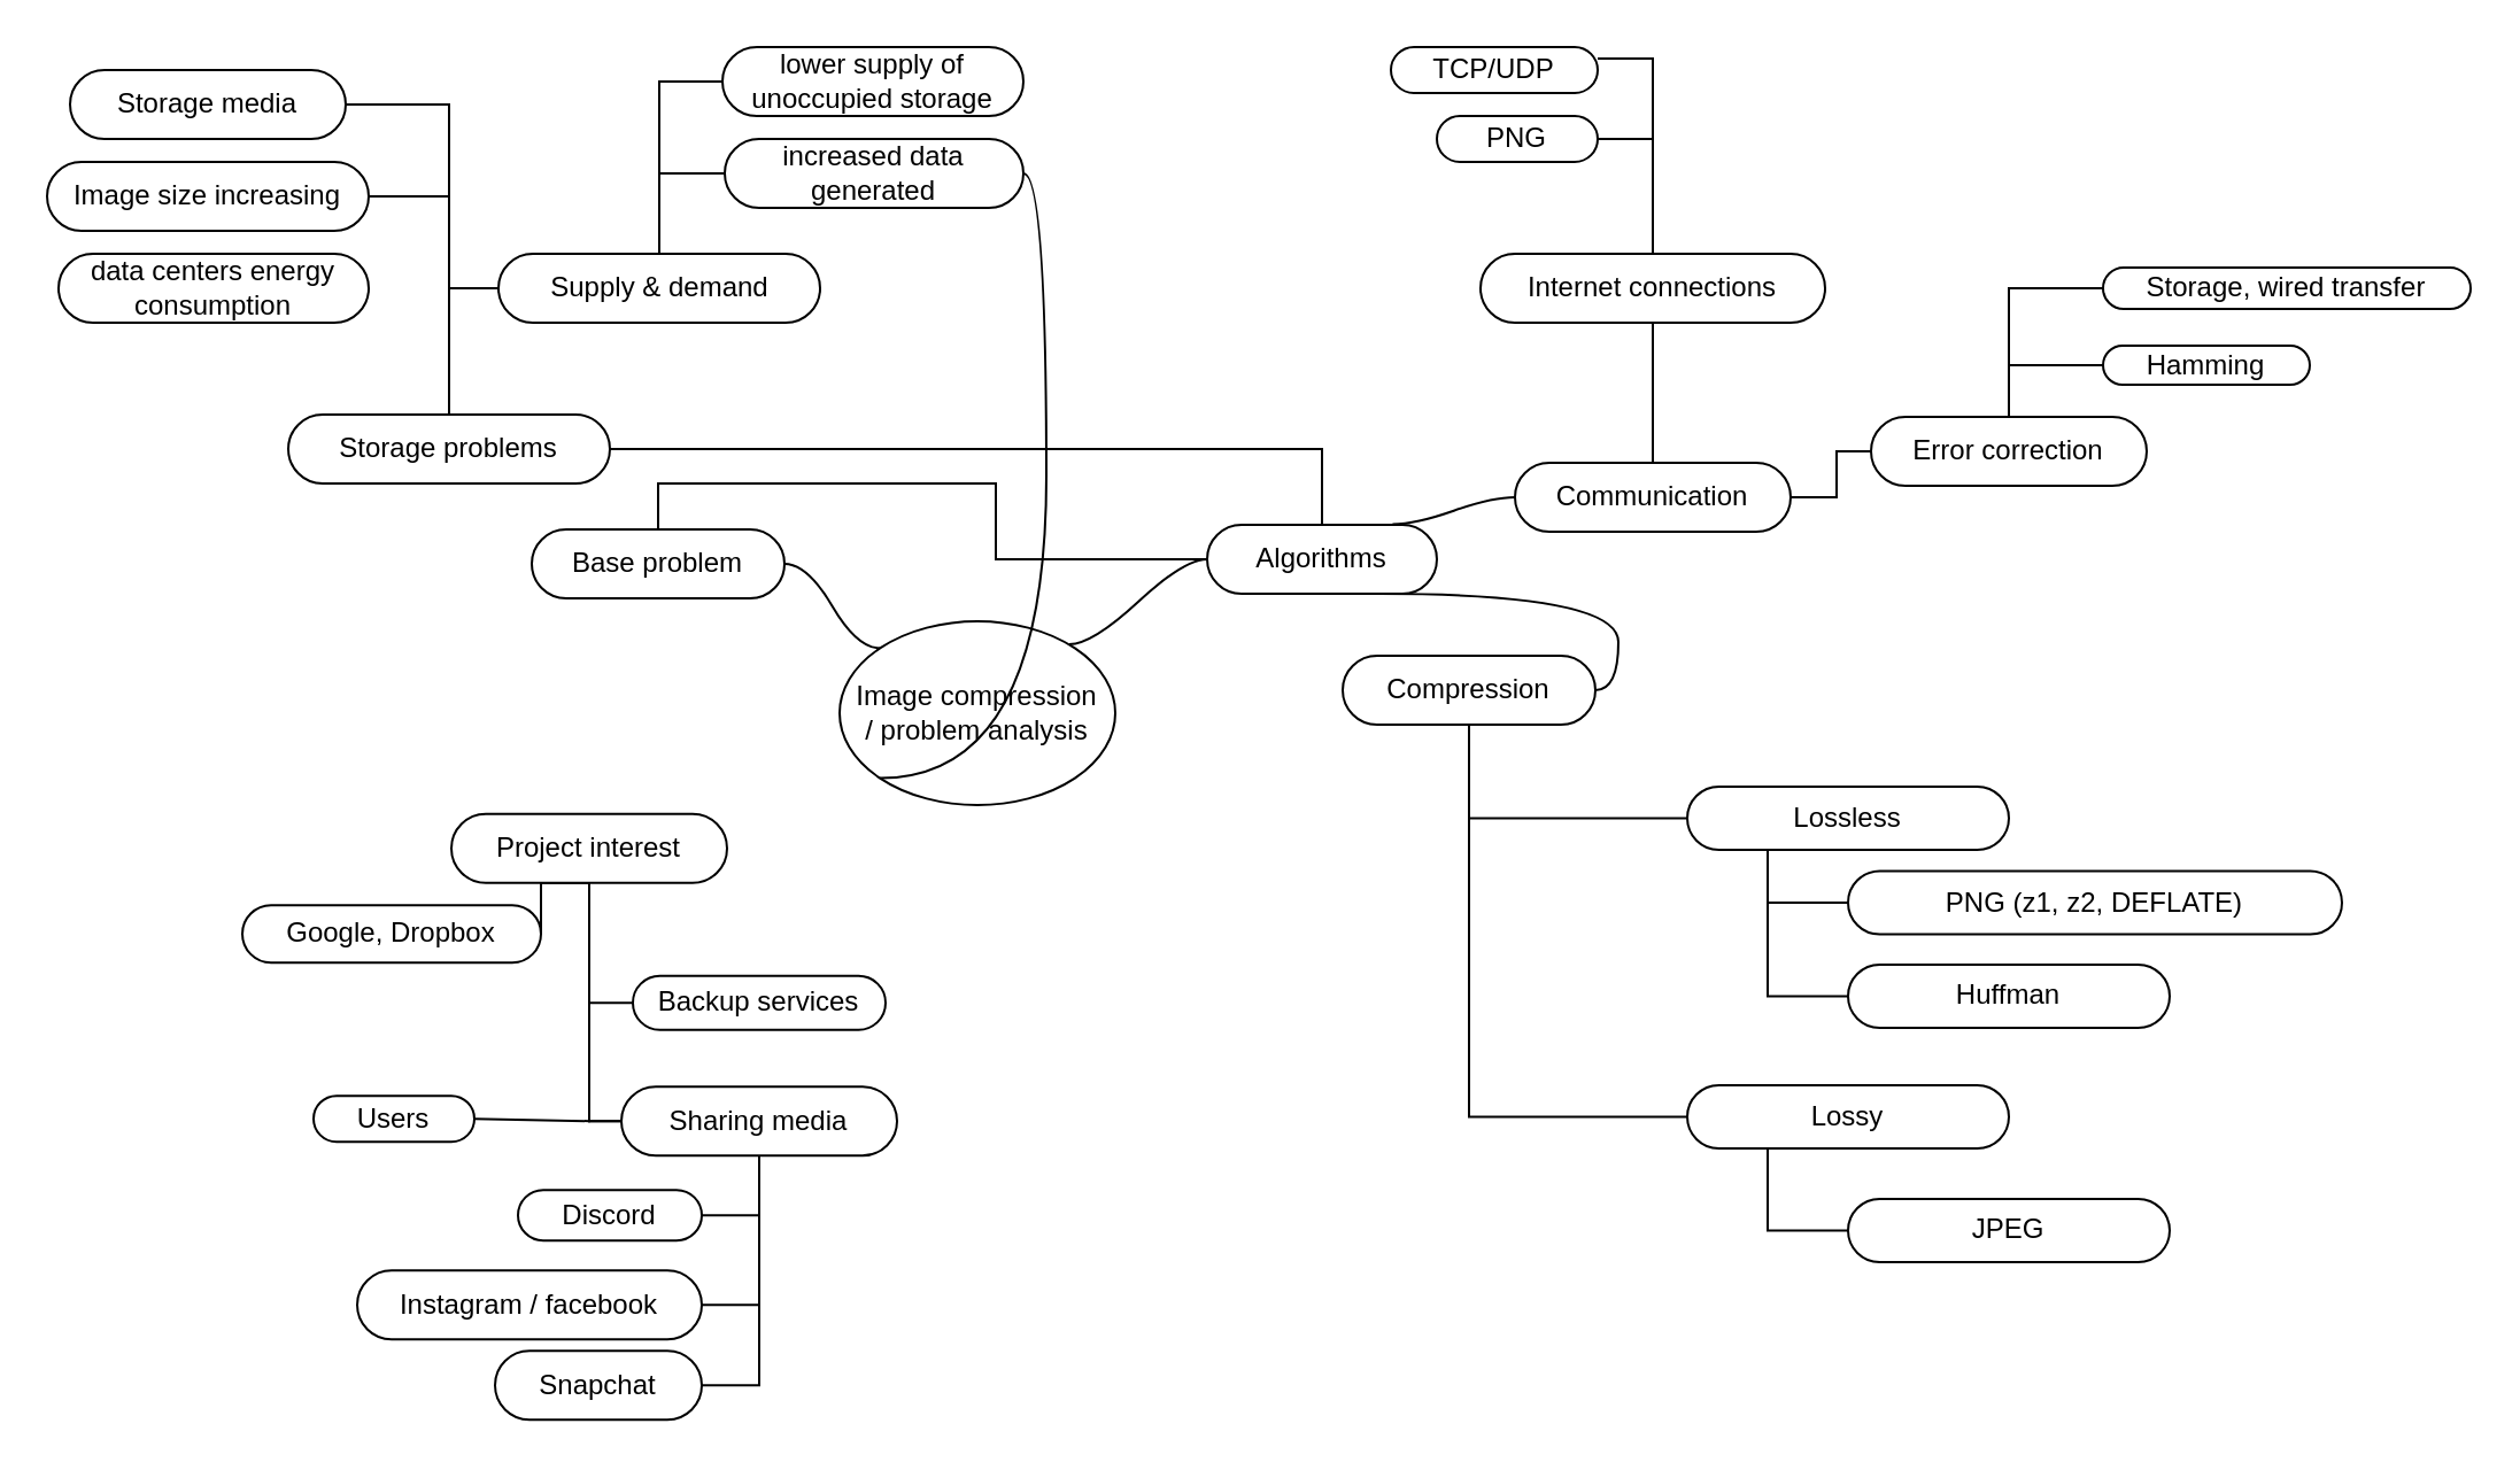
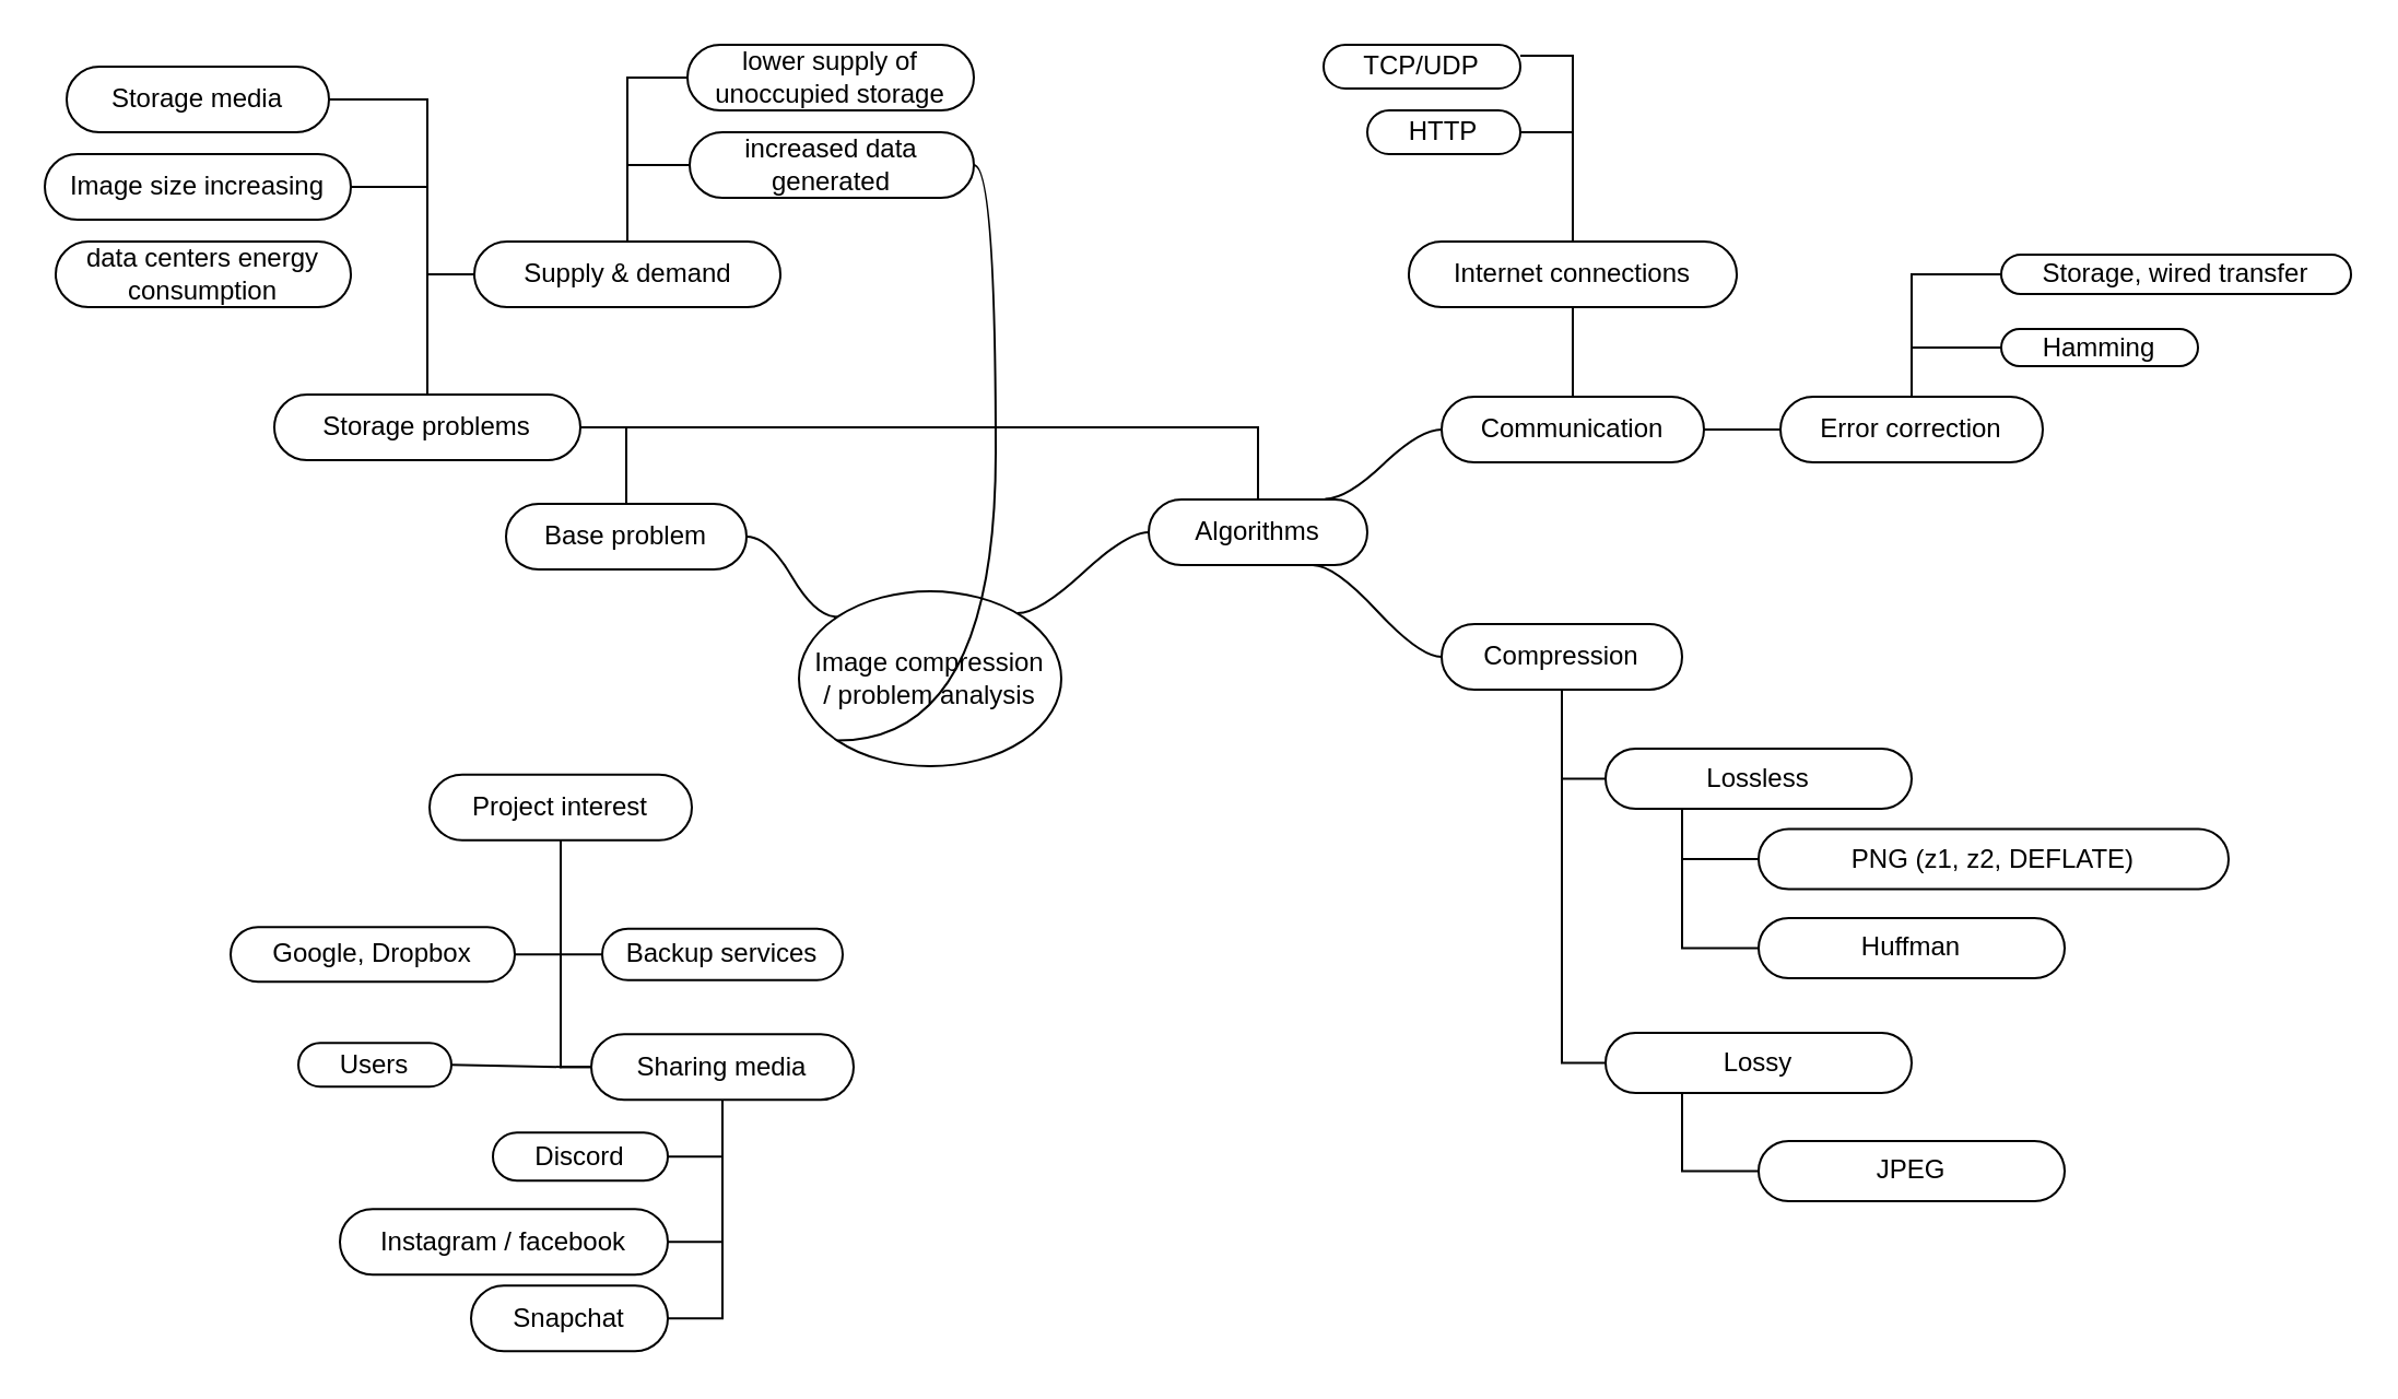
- <mxCell id="56" value="PNG" style="whiteSpace=wrap;html=1;rounded=1;arcSize=50;align=center;verticalAlign=middle;strokeWidth=1;autosize=1;spacing=4;treeFolding=1;treeMoving=1;newEdgeStyle={&quot;edgeStyle&quot;:&quot;entityRelationEdgeStyle&quot;,&quot;startArrow&quot;:&quot;none&quot;,&quot;endArrow&quot;:&quot;none&quot;,&quot;segment&quot;:10,&quot;curved&quot;:1};" vertex="1" parent="1"><mxGeometry x="625" y="50" width="70" height="20" as="geometry" /></mxCell>
+ <mxCell id="56" value="HTTP" style="whiteSpace=wrap;html=1;rounded=1;arcSize=50;align=center;verticalAlign=middle;strokeWidth=1;autosize=1;spacing=4;treeFolding=1;treeMoving=1;newEdgeStyle={&quot;edgeStyle&quot;:&quot;entityRelationEdgeStyle&quot;,&quot;startArrow&quot;:&quot;none&quot;,&quot;endArrow&quot;:&quot;none&quot;,&quot;segment&quot;:10,&quot;curved&quot;:1};" vertex="1" parent="1"><mxGeometry x="625" y="50" width="70" height="20" as="geometry" /></mxCell>
- <mxCell id="26" style="edgeStyle=orthogonalEdgeStyle;rounded=0;orthogonalLoop=1;jettySize=auto;html=1;exitX=0.5;exitY=0;exitDx=0;exitDy=0;endArrow=none;endFill=0;" edge="1" parent="1" source="28" target="3"><mxGeometry relative="1" as="geometry" /></mxCell>
+ <mxCell id="26" style="edgeStyle=orthogonalEdgeStyle;rounded=0;orthogonalLoop=1;jettySize=auto;html=1;exitX=0.5;exitY=0;exitDx=0;exitDy=0;entryX=1;entryY=0.5;entryDx=0;entryDy=0;endArrow=none;endFill=0;" edge="1" parent="1" source="28" target="33"><mxGeometry relative="1" as="geometry" /></mxCell>
- <mxCell id="7" value="Communication" style="whiteSpace=wrap;html=1;rounded=1;arcSize=50;align=center;verticalAlign=middle;strokeWidth=1;autosize=1;spacing=4;treeFolding=1;treeMoving=1;newEdgeStyle={&quot;edgeStyle&quot;:&quot;entityRelationEdgeStyle&quot;,&quot;startArrow&quot;:&quot;none&quot;,&quot;endArrow&quot;:&quot;none&quot;,&quot;segment&quot;:10,&quot;curved&quot;:1};" vertex="1" parent="1"><mxGeometry x="659" y="201" width="120" height="30" as="geometry" /></mxCell>
+ <mxCell id="7" value="Communication" style="whiteSpace=wrap;html=1;rounded=1;arcSize=50;align=center;verticalAlign=middle;strokeWidth=1;autosize=1;spacing=4;treeFolding=1;treeMoving=1;newEdgeStyle={&quot;edgeStyle&quot;:&quot;entityRelationEdgeStyle&quot;,&quot;startArrow&quot;:&quot;none&quot;,&quot;endArrow&quot;:&quot;none&quot;,&quot;segment&quot;:10,&quot;curved&quot;:1};" vertex="1" parent="1"><mxGeometry x="659" y="181" width="120" height="30" as="geometry" /></mxCell>
- <mxCell id="11" value="Compression" style="whiteSpace=wrap;html=1;rounded=1;arcSize=50;align=center;verticalAlign=middle;strokeWidth=1;autosize=1;spacing=4;treeFolding=1;treeMoving=1;newEdgeStyle={&quot;edgeStyle&quot;:&quot;entityRelationEdgeStyle&quot;,&quot;startArrow&quot;:&quot;none&quot;,&quot;endArrow&quot;:&quot;none&quot;,&quot;segment&quot;:10,&quot;curved&quot;:1};" vertex="1" parent="1"><mxGeometry x="584" y="285" width="110" height="30" as="geometry" /></mxCell>
+ <mxCell id="11" value="Compression" style="whiteSpace=wrap;html=1;rounded=1;arcSize=50;align=center;verticalAlign=middle;strokeWidth=1;autosize=1;spacing=4;treeFolding=1;treeMoving=1;newEdgeStyle={&quot;edgeStyle&quot;:&quot;entityRelationEdgeStyle&quot;,&quot;startArrow&quot;:&quot;none&quot;,&quot;endArrow&quot;:&quot;none&quot;,&quot;segment&quot;:10,&quot;curved&quot;:1};" vertex="1" parent="1"><mxGeometry x="659" y="285" width="110" height="30" as="geometry" /></mxCell>
- <mxCell id="22" value="Google, Dropbox" style="whiteSpace=wrap;html=1;rounded=1;arcSize=50;align=center;verticalAlign=middle;strokeWidth=1;autosize=1;spacing=4;treeFolding=1;treeMoving=1;newEdgeStyle={&quot;edgeStyle&quot;:&quot;entityRelationEdgeStyle&quot;,&quot;startArrow&quot;:&quot;none&quot;,&quot;endArrow&quot;:&quot;none&quot;,&quot;segment&quot;:10,&quot;curved&quot;:1};" vertex="1" parent="1"><mxGeometry x="105" y="393.61" width="130" height="25" as="geometry" /></mxCell>
+ <mxCell id="22" value="Google, Dropbox" style="whiteSpace=wrap;html=1;rounded=1;arcSize=50;align=center;verticalAlign=middle;strokeWidth=1;autosize=1;spacing=4;treeFolding=1;treeMoving=1;newEdgeStyle={&quot;edgeStyle&quot;:&quot;entityRelationEdgeStyle&quot;,&quot;startArrow&quot;:&quot;none&quot;,&quot;endArrow&quot;:&quot;none&quot;,&quot;segment&quot;:10,&quot;curved&quot;:1};" vertex="1" parent="1"><mxGeometry x="105" y="423.61" width="130" height="25" as="geometry" /></mxCell>
